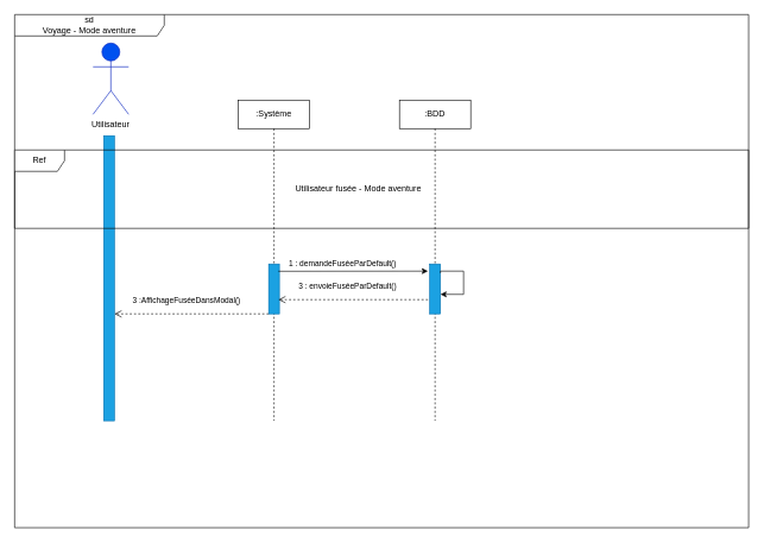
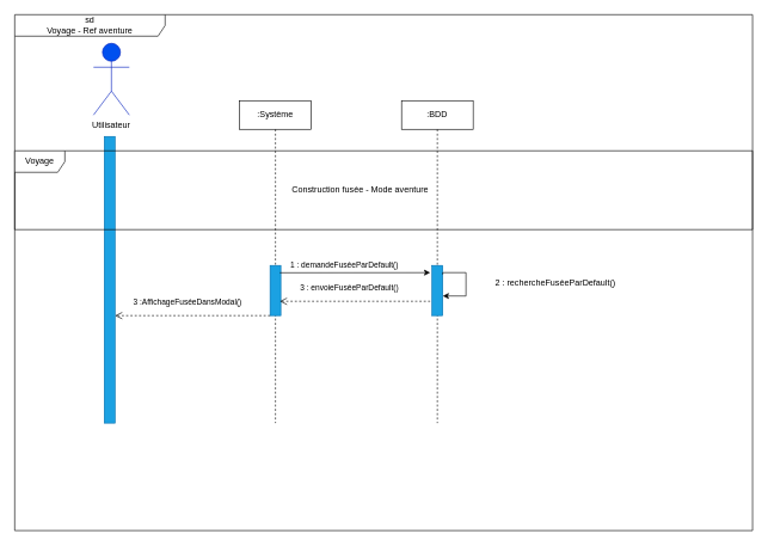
- <mxCell id="2" value="sd &lt;br&gt;&lt;div class=&quot;markup-eYLPri messageContent-2t3eCI&quot; id=&quot;message-content-1046520012871049266&quot;&gt;Voyage - Mode aventure&lt;/div&gt;" style="shape=umlFrame;whiteSpace=wrap;html=1;width=210;height=30;" parent="1" vertex="1"><mxGeometry y="20" width="1030" height="720" as="geometry" x="20" /></mxCell>
+ <mxCell id="2" value="sd &lt;br&gt;&lt;div class=&quot;markup-eYLPri messageContent-2t3eCI&quot; id=&quot;message-content-1046520012871049266&quot;&gt;Voyage - Ref aventure&lt;/div&gt;" style="shape=umlFrame;whiteSpace=wrap;html=1;width=210;height=30;" parent="1" vertex="1"><mxGeometry y="20" width="1030" height="720" as="geometry" x="20" /></mxCell>
- <mxCell id="8" value="Ref " style="shape=umlFrame;whiteSpace=wrap;html=1;width=70;height=30;fillStyle=auto;sketch=0;shadow=0;" parent="1" vertex="1"><mxGeometry y="210" width="1030" height="110" as="geometry" x="20" /></mxCell>
+ <mxCell id="8" value="Voyage " style="shape=umlFrame;whiteSpace=wrap;html=1;width=70;height=30;fillStyle=auto;sketch=0;shadow=0;" parent="1" vertex="1"><mxGeometry y="210" width="1030" height="110" as="geometry" x="20" /></mxCell>
- <mxCell id="10" value="Utilisateur fusée - Mode aventure" style="text;html=1;strokeColor=none;fillColor=none;align=center;verticalAlign=middle;whiteSpace=wrap;overflow=hidden;shadow=0;sketch=0;fillStyle=auto;" parent="1" vertex="1"><mxGeometry x="390" y="255" width="225" height="20" as="geometry" /></mxCell>
+ <mxCell id="10" value="Construction fusée - Mode aventure" style="text;html=1;strokeColor=none;fillColor=none;align=center;verticalAlign=middle;whiteSpace=wrap;overflow=hidden;shadow=0;sketch=0;fillStyle=auto;" parent="1" vertex="1"><mxGeometry x="390" y="255" width="225" height="20" as="geometry" /></mxCell>
+ <mxCell id="15" value="2 : rechercheFuséeParDefault()" style="text;html=1;strokeColor=none;fillColor=none;align=center;verticalAlign=middle;whiteSpace=wrap;rounded=0;" vertex="1" parent="1"><mxGeometry x="670" y="380" width="210" height="30" as="geometry" /></mxCell>
